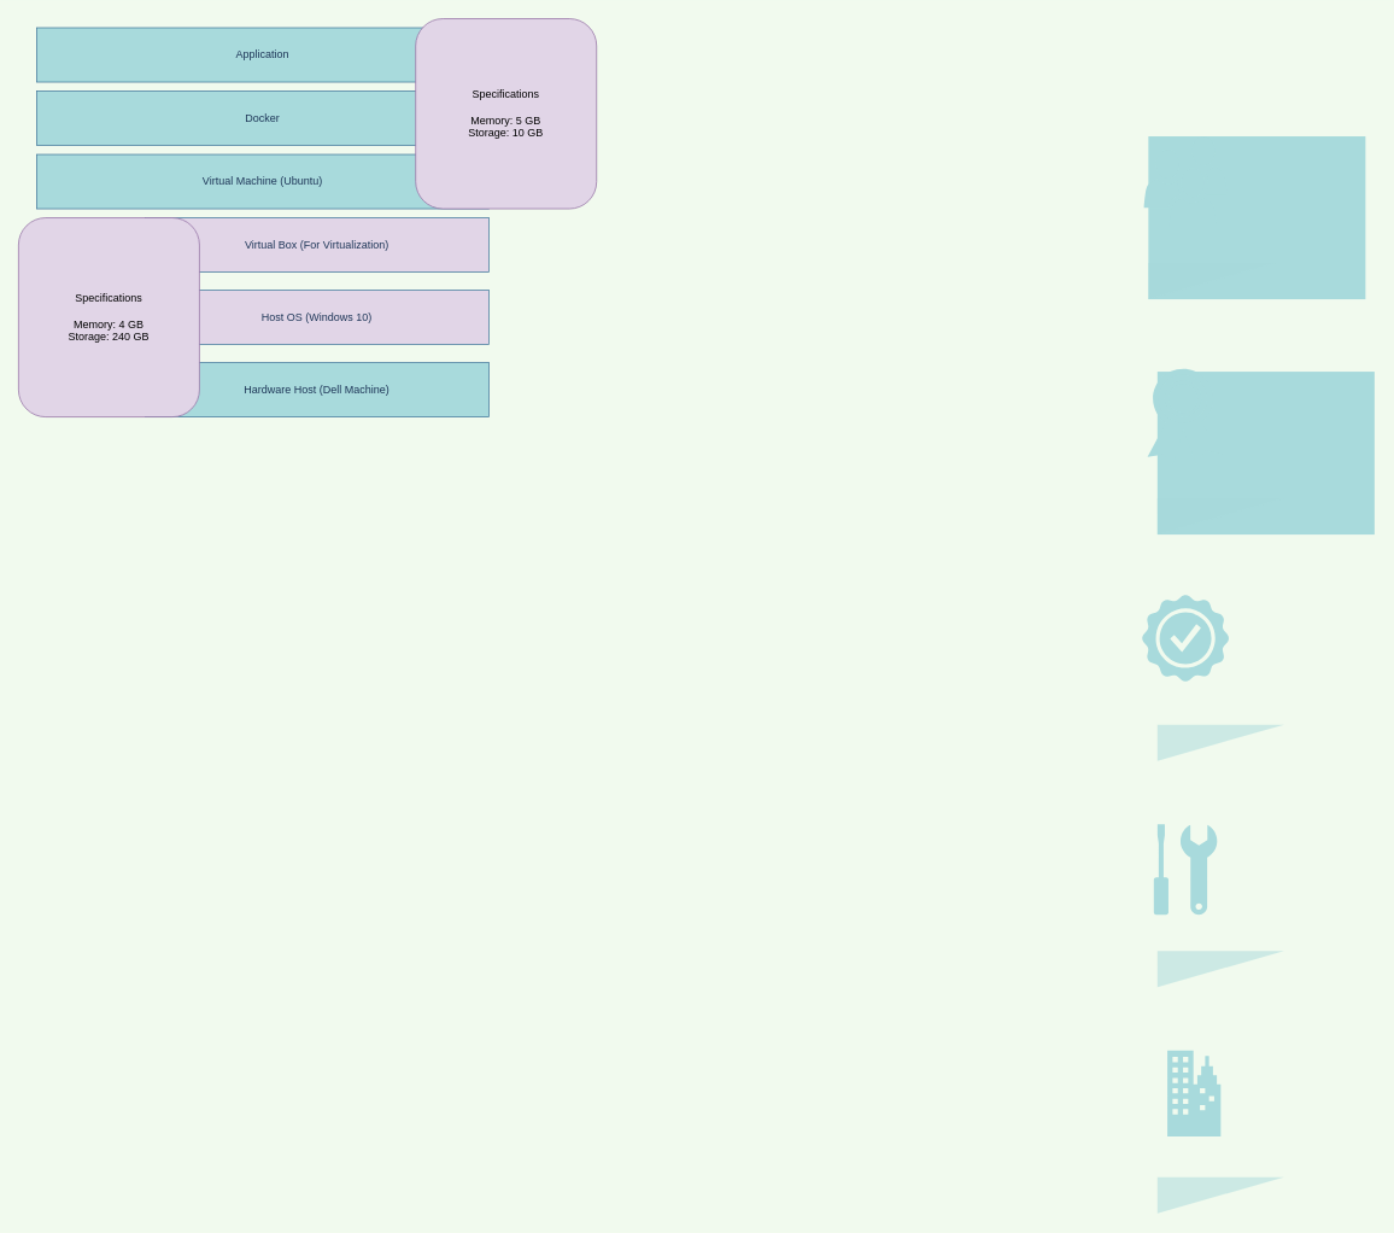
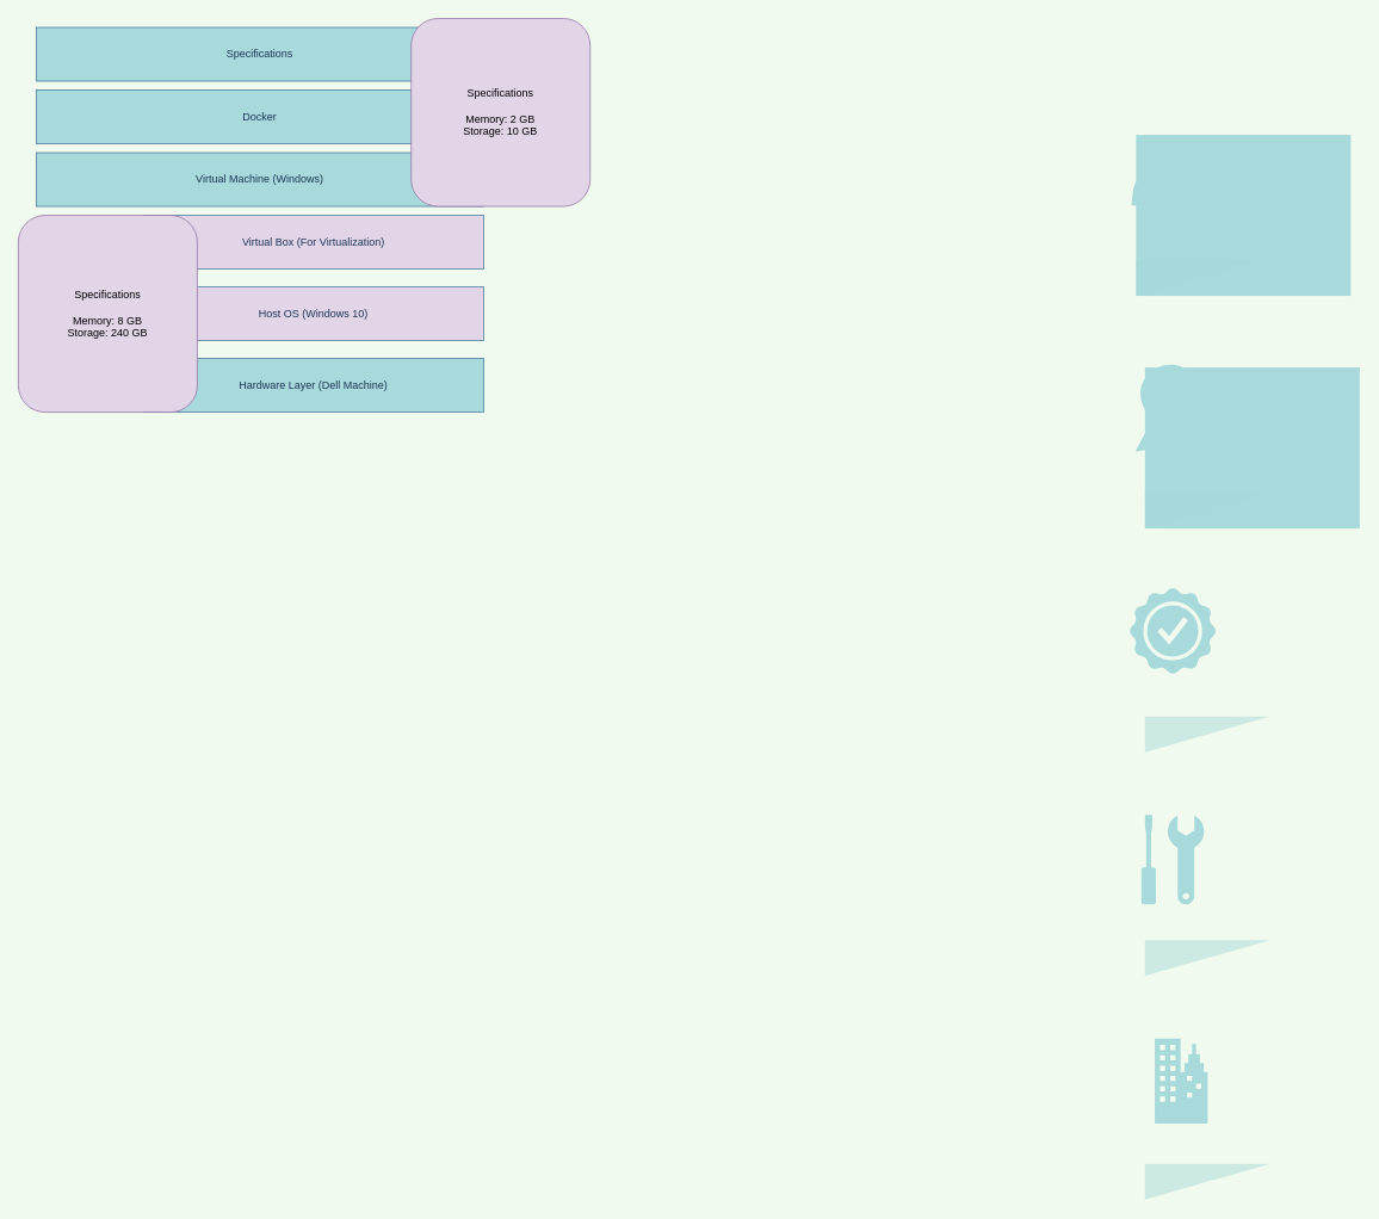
- <mxCell id="20" value="Application" style="rounded=0;whiteSpace=wrap;html=1;sketch=0;fontColor=#1D3557;strokeColor=#457B9D;fillColor=#A8DADC;" vertex="1" parent="1"><mxGeometry x="40" y="30" width="500" height="60" as="geometry" /></mxCell>
+ <mxCell id="20" value="Specifications" style="rounded=0;whiteSpace=wrap;html=1;sketch=0;fontColor=#1D3557;strokeColor=#457B9D;fillColor=#A8DADC;" vertex="1" parent="1"><mxGeometry x="40" y="30" width="500" height="60" as="geometry" /></mxCell>
- <mxCell id="21" value="Specifications&lt;br&gt;&lt;br&gt;Memory: 5 GB&lt;br&gt;Storage: 10 GB" style="rounded=1;whiteSpace=wrap;html=1;sketch=0;strokeColor=#9673a6;fillColor=#e1d5e7;" vertex="1" parent="1"><mxGeometry x="459" y="20" width="200" height="210" as="geometry" /></mxCell>
+ <mxCell id="21" value="Specifications&lt;br&gt;&lt;br&gt;Memory: 2 GB&lt;br&gt;Storage: 10 GB" style="rounded=1;whiteSpace=wrap;html=1;sketch=0;strokeColor=#9673a6;fillColor=#e1d5e7;" vertex="1" parent="1"><mxGeometry x="459" y="20" width="200" height="210" as="geometry" /></mxCell>
- <mxCell id="18" value="Virtual Machine (Ubuntu)" style="rounded=0;whiteSpace=wrap;html=1;sketch=0;fontColor=#1D3557;strokeColor=#457B9D;fillColor=#A8DADC;" vertex="1" parent="1"><mxGeometry x="40" y="170" width="500" height="60" as="geometry" /></mxCell>
+ <mxCell id="18" value="Virtual Machine (Windows)" style="rounded=0;whiteSpace=wrap;html=1;sketch=0;fontColor=#1D3557;strokeColor=#457B9D;fillColor=#A8DADC;" vertex="1" parent="1"><mxGeometry x="40" y="170" width="500" height="60" as="geometry" /></mxCell>
- <mxCell id="17" value="Specifications&lt;br&gt;&lt;br&gt;Memory: 4 GB&lt;br&gt;Storage: 240 GB" style="rounded=1;whiteSpace=wrap;html=1;sketch=0;strokeColor=#9673a6;fillColor=#e1d5e7;" vertex="1" parent="1"><mxGeometry x="20" y="240" width="200" height="220" as="geometry" /></mxCell>
+ <mxCell id="17" value="Specifications&lt;br&gt;&lt;br&gt;Memory: 8 GB&lt;br&gt;Storage: 240 GB" style="rounded=1;whiteSpace=wrap;html=1;sketch=0;strokeColor=#9673a6;fillColor=#e1d5e7;" vertex="1" parent="1"><mxGeometry x="20" y="240" width="200" height="220" as="geometry" /></mxCell>
- <mxCell id="14" value="Hardware Host (Dell Machine)" style="rounded=0;whiteSpace=wrap;html=1;sketch=0;fontColor=#1D3557;strokeColor=#457B9D;fillColor=#A8DADC;" vertex="1" parent="1"><mxGeometry x="160" y="400" width="380" height="60" as="geometry" /></mxCell>
+ <mxCell id="14" value="Hardware Layer (Dell Machine)" style="rounded=0;whiteSpace=wrap;html=1;sketch=0;fontColor=#1D3557;strokeColor=#457B9D;fillColor=#A8DADC;" vertex="1" parent="1"><mxGeometry x="160" y="400" width="380" height="60" as="geometry" /></mxCell>
